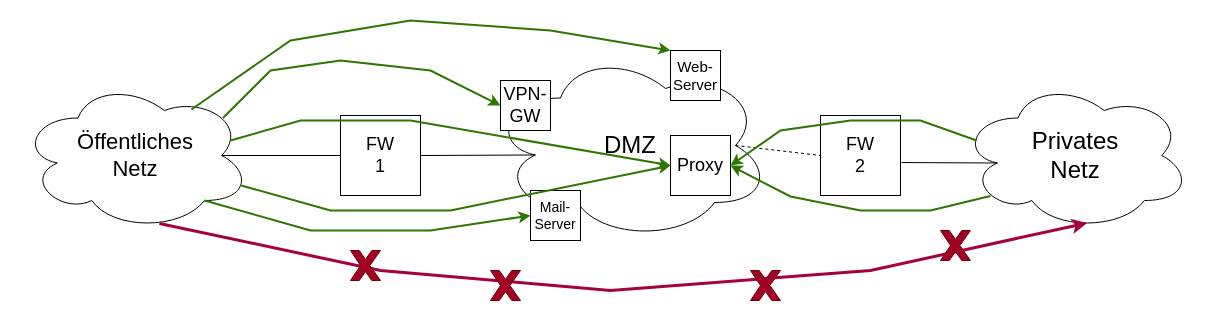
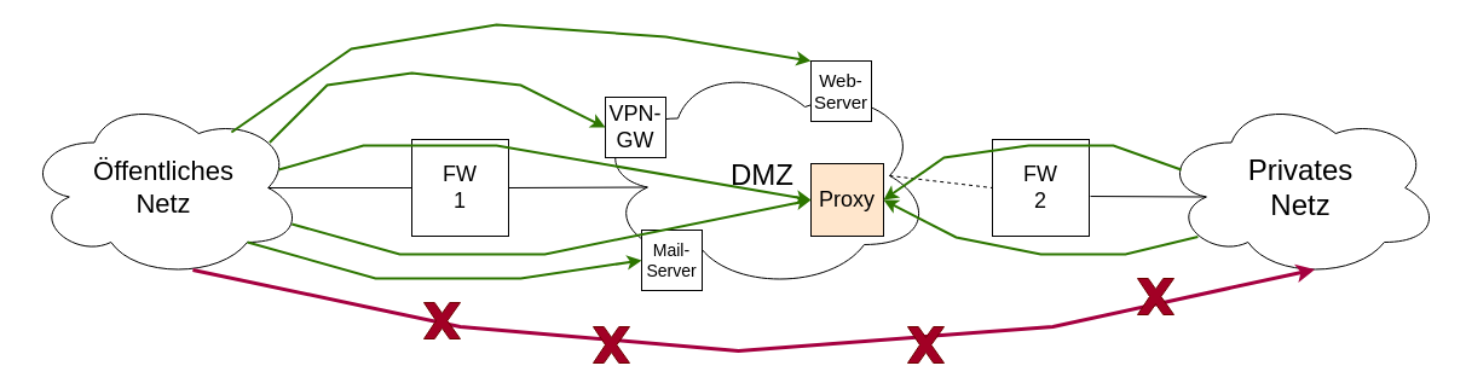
- <mxCell id="9" value="&lt;span style=&quot;font-size: 18px;&quot;&gt;Proxy&lt;br&gt;&lt;/span&gt;" style="whiteSpace=wrap;html=1;aspect=fixed;" vertex="1" parent="1"><mxGeometry x="670" y="135" width="60" height="60" as="geometry" /></mxCell>
+ <mxCell id="9" value="&lt;span style=&quot;font-size: 18px;&quot;&gt;Proxy&lt;br&gt;&lt;/span&gt;" style="whiteSpace=wrap;html=1;aspect=fixed;fillColor=#ffe6cc;" vertex="1" parent="1"><mxGeometry x="670" y="135" width="60" height="60" as="geometry" /></mxCell>
